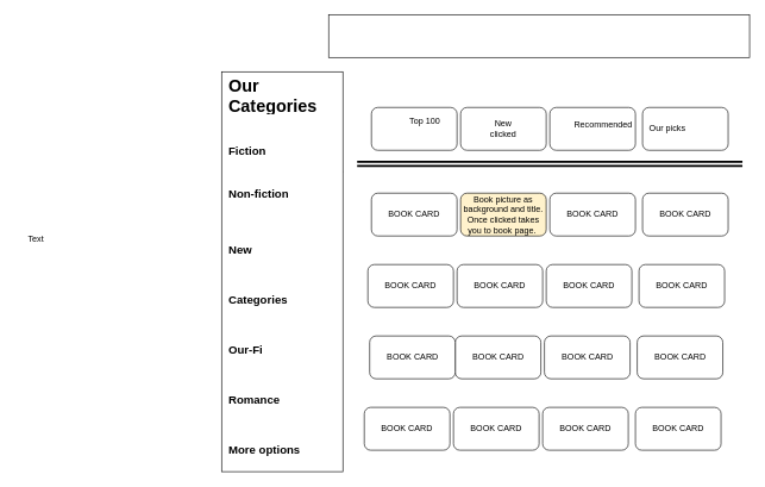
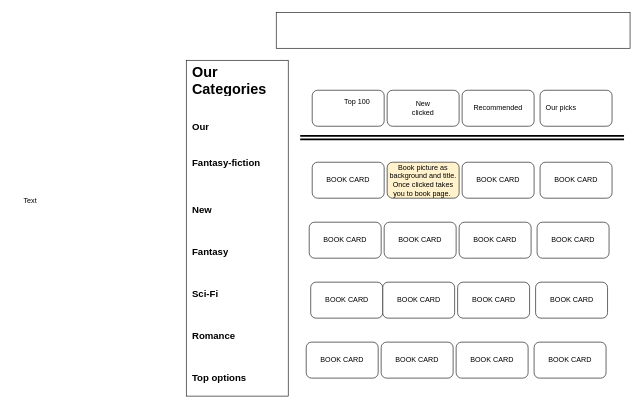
- <mxCell id="9" value="Recommended" style="text;html=1;strokeColor=none;fillColor=none;align=center;verticalAlign=middle;whiteSpace=wrap;rounded=0;" vertex="1" parent="1"><mxGeometry x="815" y="160" width="60" height="30" as="geometry" /></mxCell>
+ <mxCell id="9" value="Recommended" style="text;html=1;strokeColor=none;fillColor=none;align=center;verticalAlign=middle;whiteSpace=wrap;rounded=0;" vertex="1" parent="1"><mxGeometry x="800" y="165" width="60" height="30" as="geometry" /></mxCell>
- <mxCell id="15" value="&lt;h1 style=&quot;font-size: 16px;&quot;&gt;Fiction&lt;/h1&gt;" style="text;html=1;strokeColor=none;fillColor=none;spacing=5;spacingTop=-20;whiteSpace=wrap;overflow=hidden;rounded=0;" vertex="1" parent="1"><mxGeometry x="315" y="200" width="190" height="30" as="geometry" /></mxCell>
+ <mxCell id="15" value="&lt;h1 style=&quot;font-size: 16px;&quot;&gt;Our&lt;/h1&gt;" style="text;html=1;strokeColor=none;fillColor=none;spacing=5;spacingTop=-20;whiteSpace=wrap;overflow=hidden;rounded=0;" vertex="1" parent="1"><mxGeometry x="315" y="200" width="190" height="30" as="geometry" /></mxCell>
- <mxCell id="16" value="&lt;h1 style=&quot;font-size: 16px;&quot;&gt;Non-fiction&lt;/h1&gt;" style="text;html=1;strokeColor=none;fillColor=none;spacing=5;spacingTop=-20;whiteSpace=wrap;overflow=hidden;rounded=0;" vertex="1" parent="1"><mxGeometry x="315" y="260" width="190" height="30" as="geometry" /></mxCell>
+ <mxCell id="16" value="&lt;h1 style=&quot;font-size: 16px;&quot;&gt;Fantasy-fiction&lt;/h1&gt;" style="text;html=1;strokeColor=none;fillColor=none;spacing=5;spacingTop=-20;whiteSpace=wrap;overflow=hidden;rounded=0;" vertex="1" parent="1"><mxGeometry x="315" y="260" width="190" height="30" as="geometry" /></mxCell>
- <mxCell id="18" value="&lt;h1 style=&quot;font-size: 16px;&quot;&gt;Categories&lt;/h1&gt;" style="text;html=1;strokeColor=none;fillColor=none;spacing=5;spacingTop=-20;whiteSpace=wrap;overflow=hidden;rounded=0;" vertex="1" parent="1"><mxGeometry x="315" y="410" width="190" height="30" as="geometry" /></mxCell>
+ <mxCell id="18" value="&lt;h1 style=&quot;font-size: 16px;&quot;&gt;Fantasy&lt;/h1&gt;" style="text;html=1;strokeColor=none;fillColor=none;spacing=5;spacingTop=-20;whiteSpace=wrap;overflow=hidden;rounded=0;" vertex="1" parent="1"><mxGeometry x="315" y="410" width="190" height="30" as="geometry" /></mxCell>
- <mxCell id="19" value="&lt;h1 style=&quot;font-size: 16px;&quot;&gt;Our-Fi&lt;/h1&gt;" style="text;html=1;strokeColor=none;fillColor=none;spacing=5;spacingTop=-20;whiteSpace=wrap;overflow=hidden;rounded=0;" vertex="1" parent="1"><mxGeometry x="315" y="480" width="190" height="30" as="geometry" /></mxCell>
+ <mxCell id="19" value="&lt;h1 style=&quot;font-size: 16px;&quot;&gt;Sci-Fi&lt;/h1&gt;" style="text;html=1;strokeColor=none;fillColor=none;spacing=5;spacingTop=-20;whiteSpace=wrap;overflow=hidden;rounded=0;" vertex="1" parent="1"><mxGeometry x="315" y="480" width="190" height="30" as="geometry" /></mxCell>
- <mxCell id="21" value="&lt;h1 style=&quot;font-size: 16px;&quot;&gt;More options&lt;/h1&gt;" style="text;html=1;strokeColor=none;fillColor=none;spacing=5;spacingTop=-20;whiteSpace=wrap;overflow=hidden;rounded=0;" vertex="1" parent="1"><mxGeometry x="315" y="620" width="190" height="30" as="geometry" /></mxCell>
+ <mxCell id="21" value="&lt;h1 style=&quot;font-size: 16px;&quot;&gt;Top options&lt;/h1&gt;" style="text;html=1;strokeColor=none;fillColor=none;spacing=5;spacingTop=-20;whiteSpace=wrap;overflow=hidden;rounded=0;" vertex="1" parent="1"><mxGeometry x="315" y="620" width="190" height="30" as="geometry" /></mxCell>
